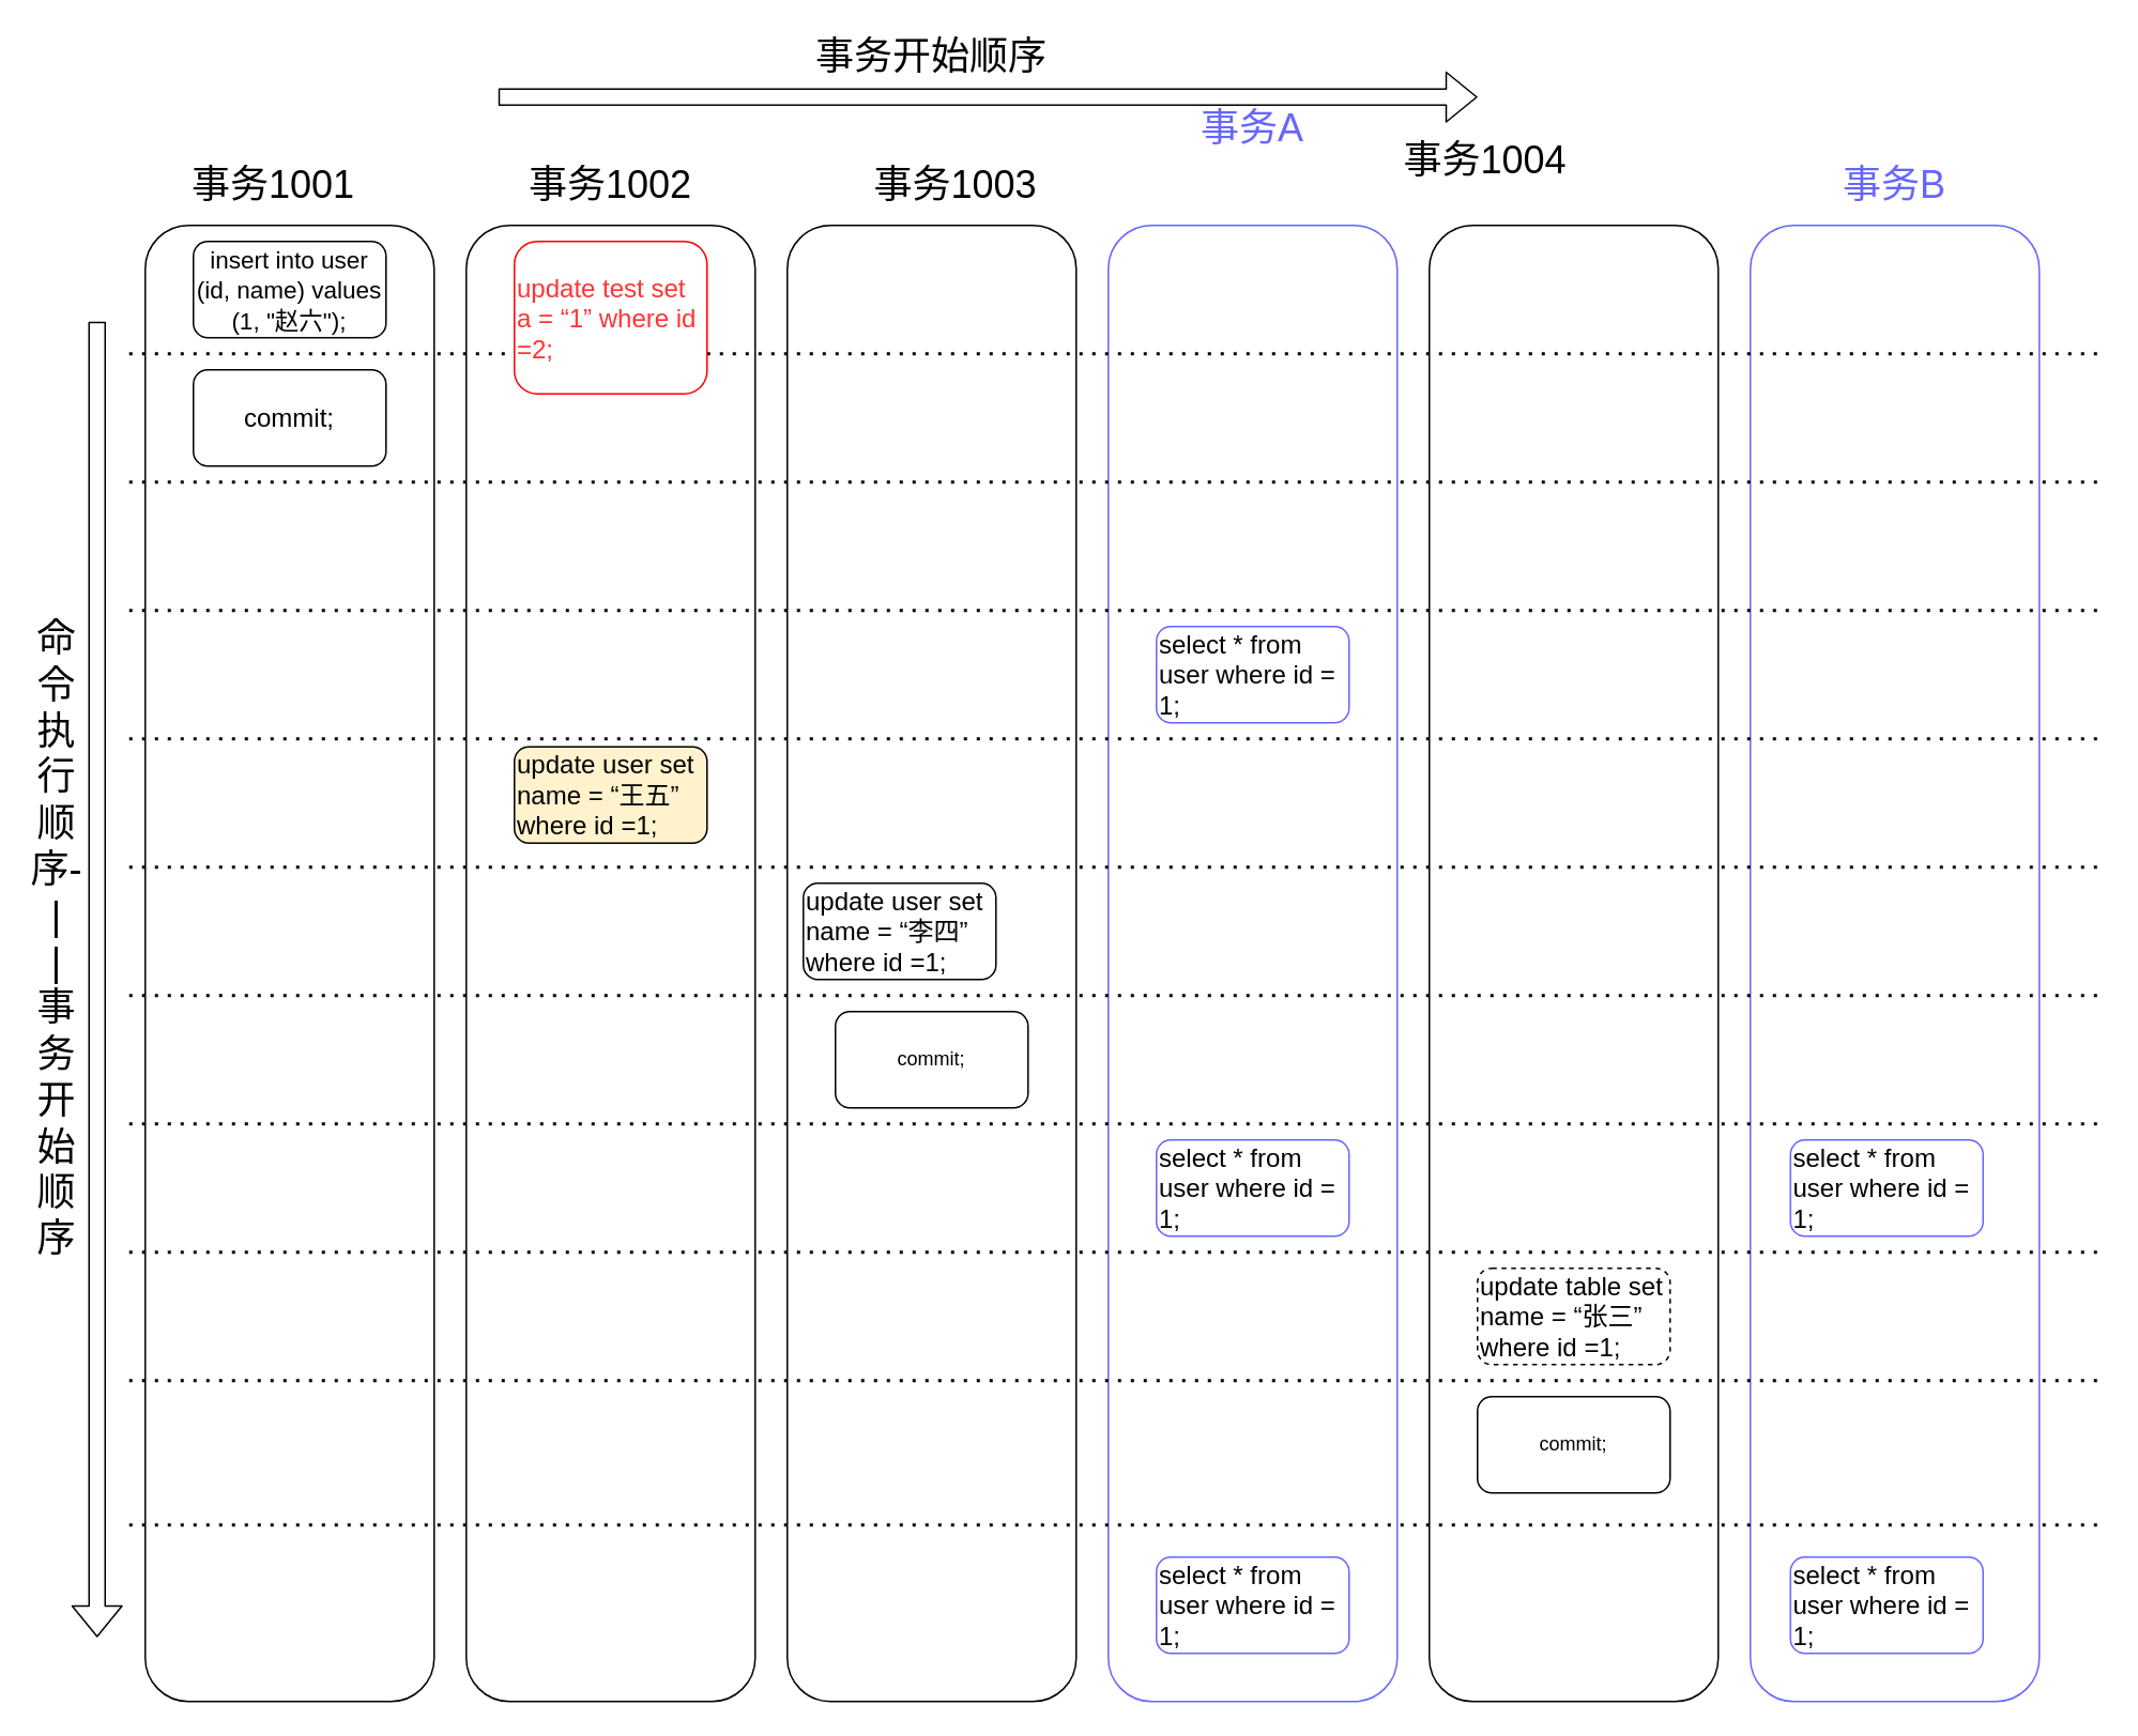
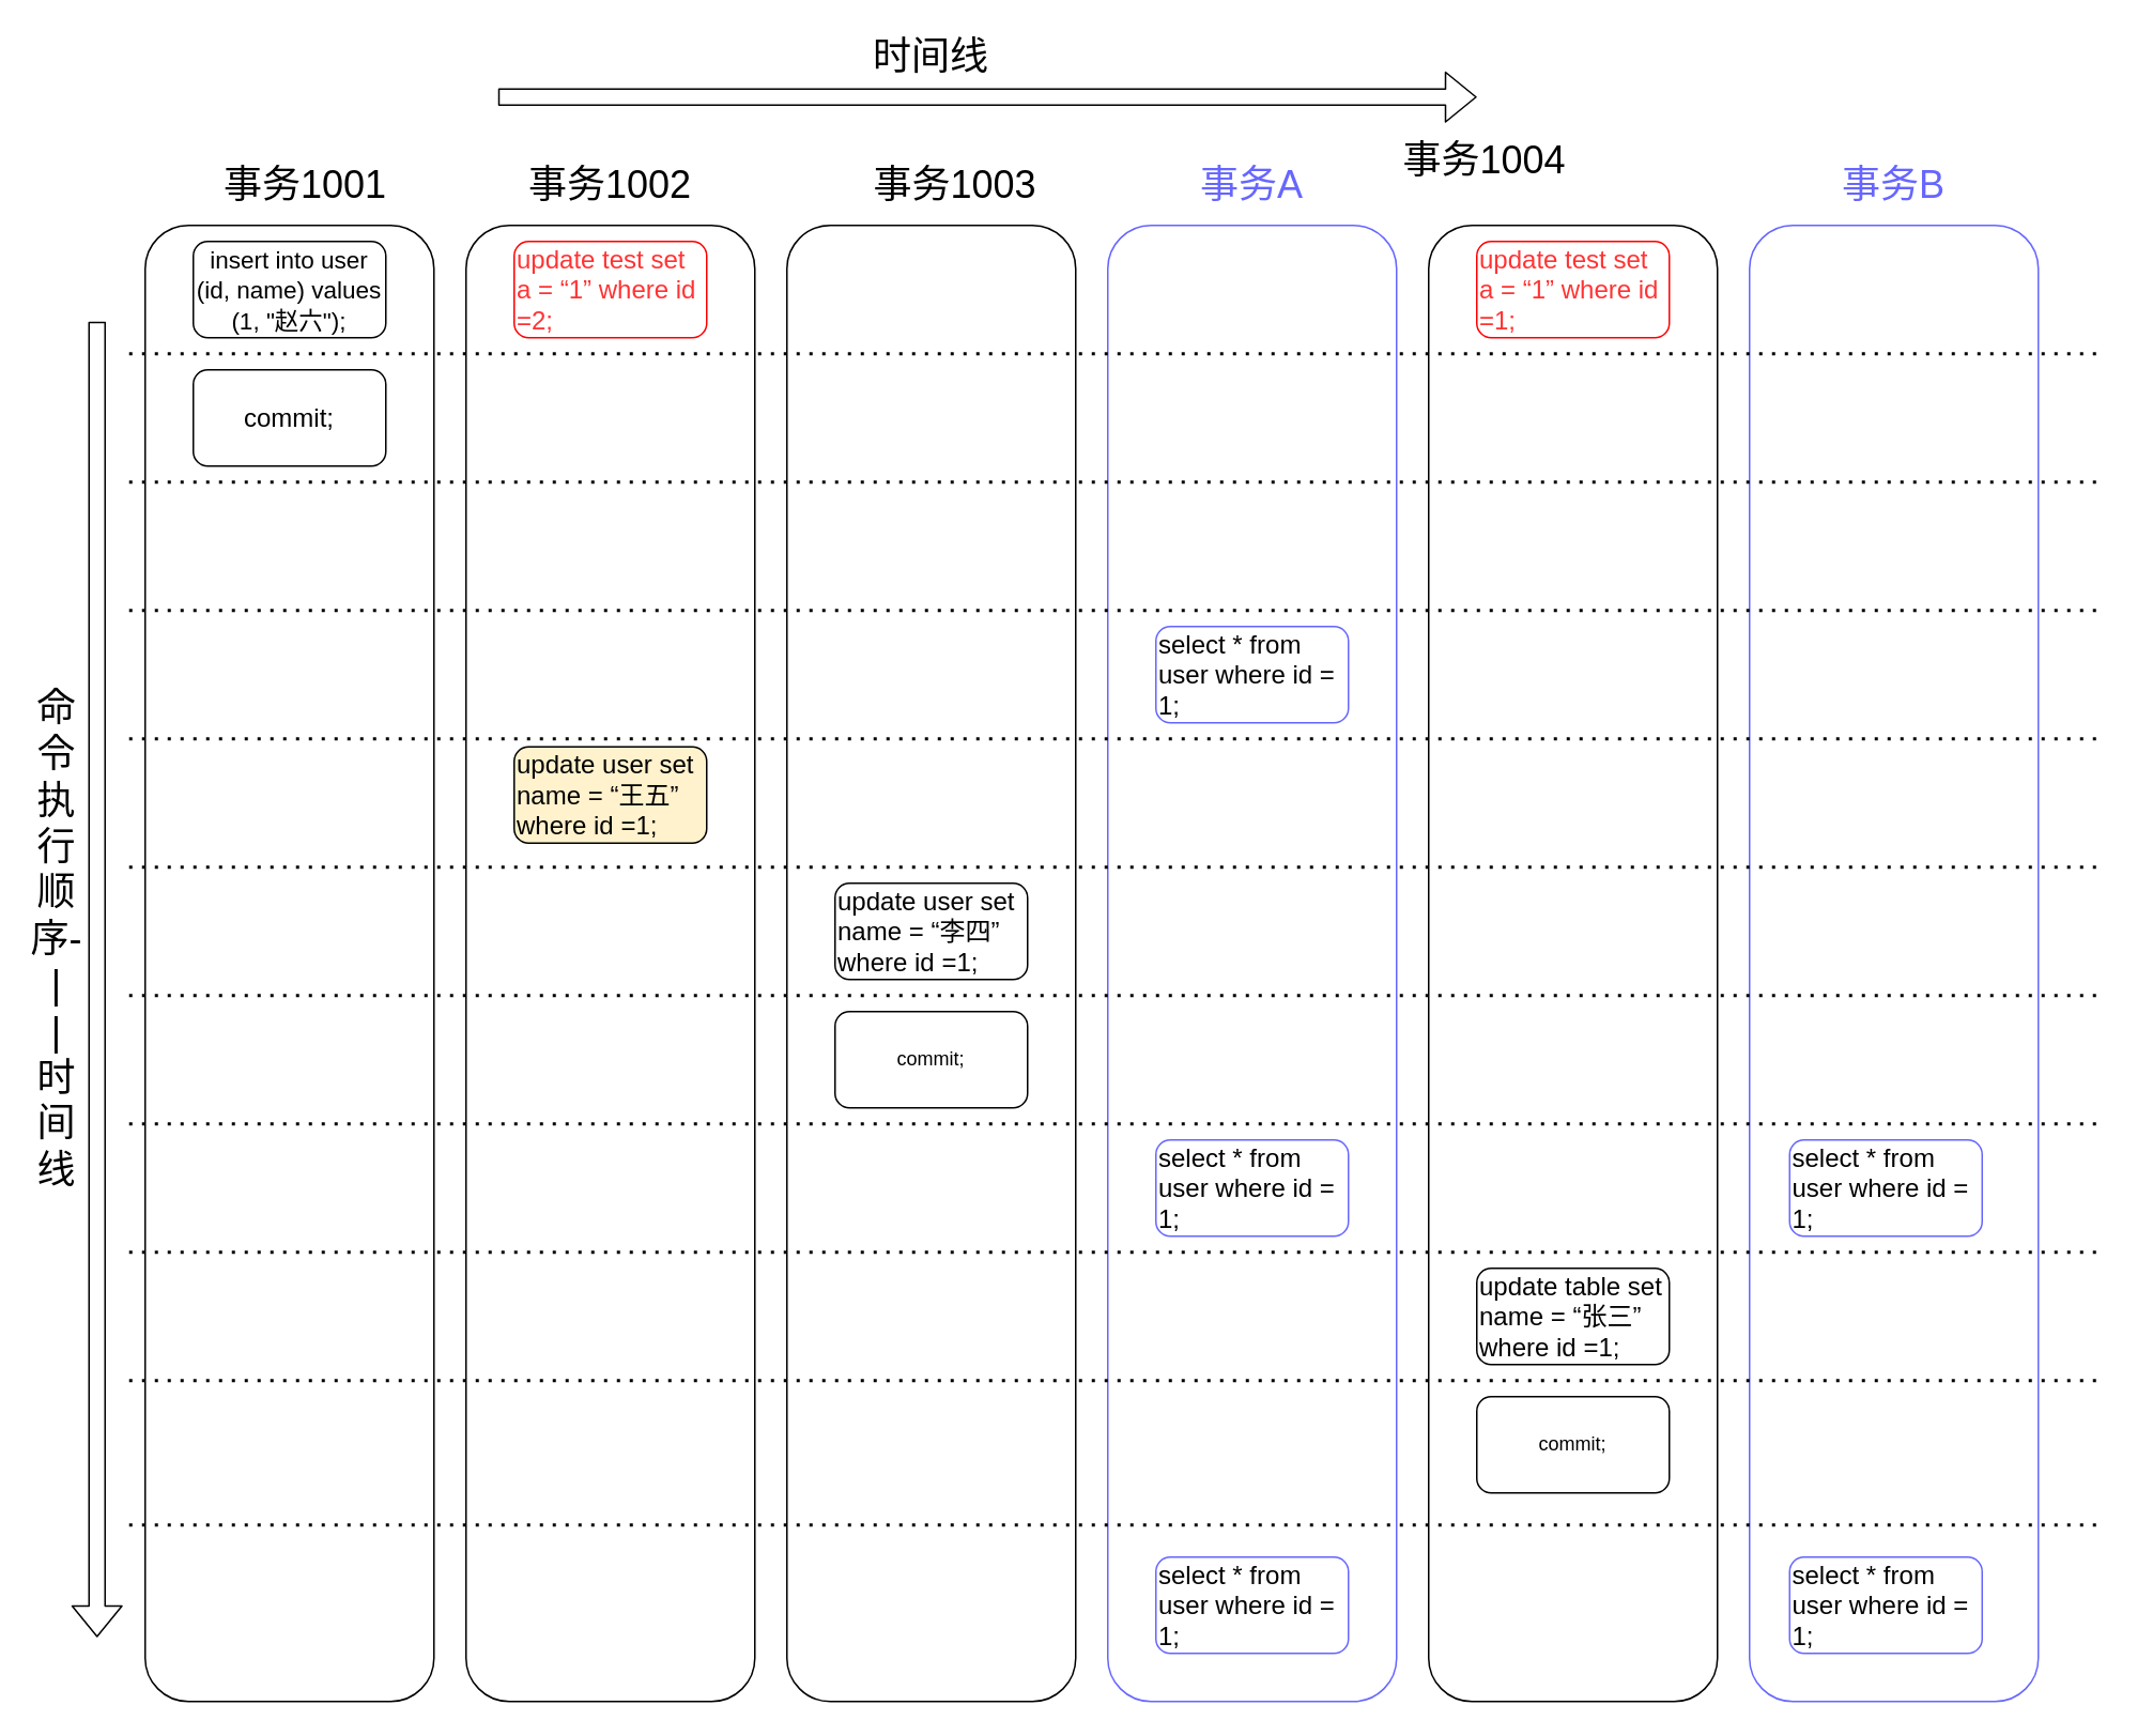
- <mxCell id="40" value="事务开始顺序" style="text;html=1;strokeColor=none;fillColor=none;align=center;verticalAlign=middle;whiteSpace=wrap;rounded=0;fontSize=24;" vertex="1" parent="1"><mxGeometry x="410" y="20" width="340" height="30" as="geometry" /></mxCell>
+ <mxCell id="40" value="时间线" style="text;html=1;strokeColor=none;fillColor=none;align=center;verticalAlign=middle;whiteSpace=wrap;rounded=0;fontSize=24;" vertex="1" parent="1"><mxGeometry x="410" y="20" width="340" height="30" as="geometry" /></mxCell>
- <mxCell id="13" value="&lt;font style=&quot;font-size: 24px;&quot;&gt;事务A&lt;/font&gt;" style="text;html=1;strokeColor=none;fillColor=none;align=center;verticalAlign=middle;whiteSpace=wrap;rounded=0;fontColor=#6666FF;" vertex="1" parent="1"><mxGeometry x="725" y="65" width="110" height="30" as="geometry" /></mxCell>
+ <mxCell id="13" value="&lt;font style=&quot;font-size: 24px;&quot;&gt;事务A&lt;/font&gt;" style="text;html=1;strokeColor=none;fillColor=none;align=center;verticalAlign=middle;whiteSpace=wrap;rounded=0;fontColor=#6666FF;" vertex="1" parent="1"><mxGeometry x="725" y="100" width="110" height="30" as="geometry" /></mxCell>
- <mxCell id="4" value="&lt;font style=&quot;font-size: 24px;&quot;&gt;事务1001&lt;/font&gt;" style="text;html=1;strokeColor=none;fillColor=none;align=center;verticalAlign=middle;whiteSpace=wrap;rounded=0;" vertex="1" parent="1"><mxGeometry x="115" y="100" width="110" height="30" as="geometry" /></mxCell>
+ <mxCell id="4" value="&lt;font style=&quot;font-size: 24px;&quot;&gt;事务1001&lt;/font&gt;" style="text;html=1;strokeColor=none;fillColor=none;align=center;verticalAlign=middle;whiteSpace=wrap;rounded=0;" vertex="1" parent="1"><mxGeometry x="135" y="100" width="110" height="30" as="geometry" /></mxCell>
+ <mxCell id="31" value="&lt;span style=&quot;text-align: center; font-size: 16px;&quot;&gt;&lt;font color=&quot;#ff3333&quot;&gt;update test set a = “1” where id =1;&lt;/font&gt;&lt;/span&gt;" style="rounded=1;whiteSpace=wrap;html=1;align=left;fontSize=16;strokeColor=#FF0000;" vertex="1" parent="1"><mxGeometry x="920" y="150" width="120" height="60" as="geometry" /></mxCell>
- <mxCell id="41" value="&lt;span style=&quot;text-align: center; font-size: 16px;&quot;&gt;&lt;font color=&quot;#ff3333&quot;&gt;update test set a = “1” where id =2;&lt;/font&gt;&lt;/span&gt;" style="rounded=1;whiteSpace=wrap;html=1;align=left;fontSize=16;strokeColor=#FF0000;" vertex="1" parent="1"><mxGeometry x="320" y="150" width="120" height="95" as="geometry" /></mxCell>
+ <mxCell id="41" value="&lt;span style=&quot;text-align: center; font-size: 16px;&quot;&gt;&lt;font color=&quot;#ff3333&quot;&gt;update test set a = “1” where id =2;&lt;/font&gt;&lt;/span&gt;" style="rounded=1;whiteSpace=wrap;html=1;align=left;fontSize=16;strokeColor=#FF0000;" vertex="1" parent="1"><mxGeometry x="320" y="150" width="120" height="60" as="geometry" /></mxCell>
- <mxCell id="32" value="&lt;span style=&quot;text-align: center; font-size: 16px;&quot;&gt;update user set name = “李四” where id =1;&lt;/span&gt;" style="rounded=1;whiteSpace=wrap;html=1;align=left;fontSize=16;" vertex="1" parent="1"><mxGeometry x="500" y="550" width="120" height="60" as="geometry" /></mxCell>
+ <mxCell id="32" value="&lt;span style=&quot;text-align: center; font-size: 16px;&quot;&gt;update user set name = “李四” where id =1;&lt;/span&gt;" style="rounded=1;whiteSpace=wrap;html=1;align=left;fontSize=16;" vertex="1" parent="1"><mxGeometry x="520" y="550" width="120" height="60" as="geometry" /></mxCell>
- <mxCell id="9" value="命令执行顺序-|&lt;br&gt;|&lt;br&gt;事务开始顺序" style="text;html=1;strokeColor=none;fillColor=none;align=center;verticalAlign=middle;whiteSpace=wrap;rounded=0;fontSize=24;" vertex="1" parent="1"><mxGeometry x="20" y="410" width="30" height="350" as="geometry" /></mxCell>
+ <mxCell id="9" value="命令执行顺序-|&lt;br&gt;|&lt;br&gt;时间线" style="text;html=1;strokeColor=none;fillColor=none;align=center;verticalAlign=middle;whiteSpace=wrap;rounded=0;fontSize=24;" vertex="1" parent="1"><mxGeometry x="20" y="410" width="30" height="350" as="geometry" /></mxCell>
- <mxCell id="17" value="&lt;span style=&quot;text-align: center; font-size: 16px;&quot;&gt;update table set name = “张三” where id =1;&lt;/span&gt;" style="rounded=1;whiteSpace=wrap;html=1;align=left;fontSize=16;dashed=1;" vertex="1" parent="1"><mxGeometry x="920" y="790" width="120" height="60" as="geometry" /></mxCell>
+ <mxCell id="17" value="&lt;span style=&quot;text-align: center; font-size: 16px;&quot;&gt;update table set name = “张三” where id =1;&lt;/span&gt;" style="rounded=1;whiteSpace=wrap;html=1;align=left;fontSize=16;" vertex="1" parent="1"><mxGeometry x="920" y="790" width="120" height="60" as="geometry" /></mxCell>
